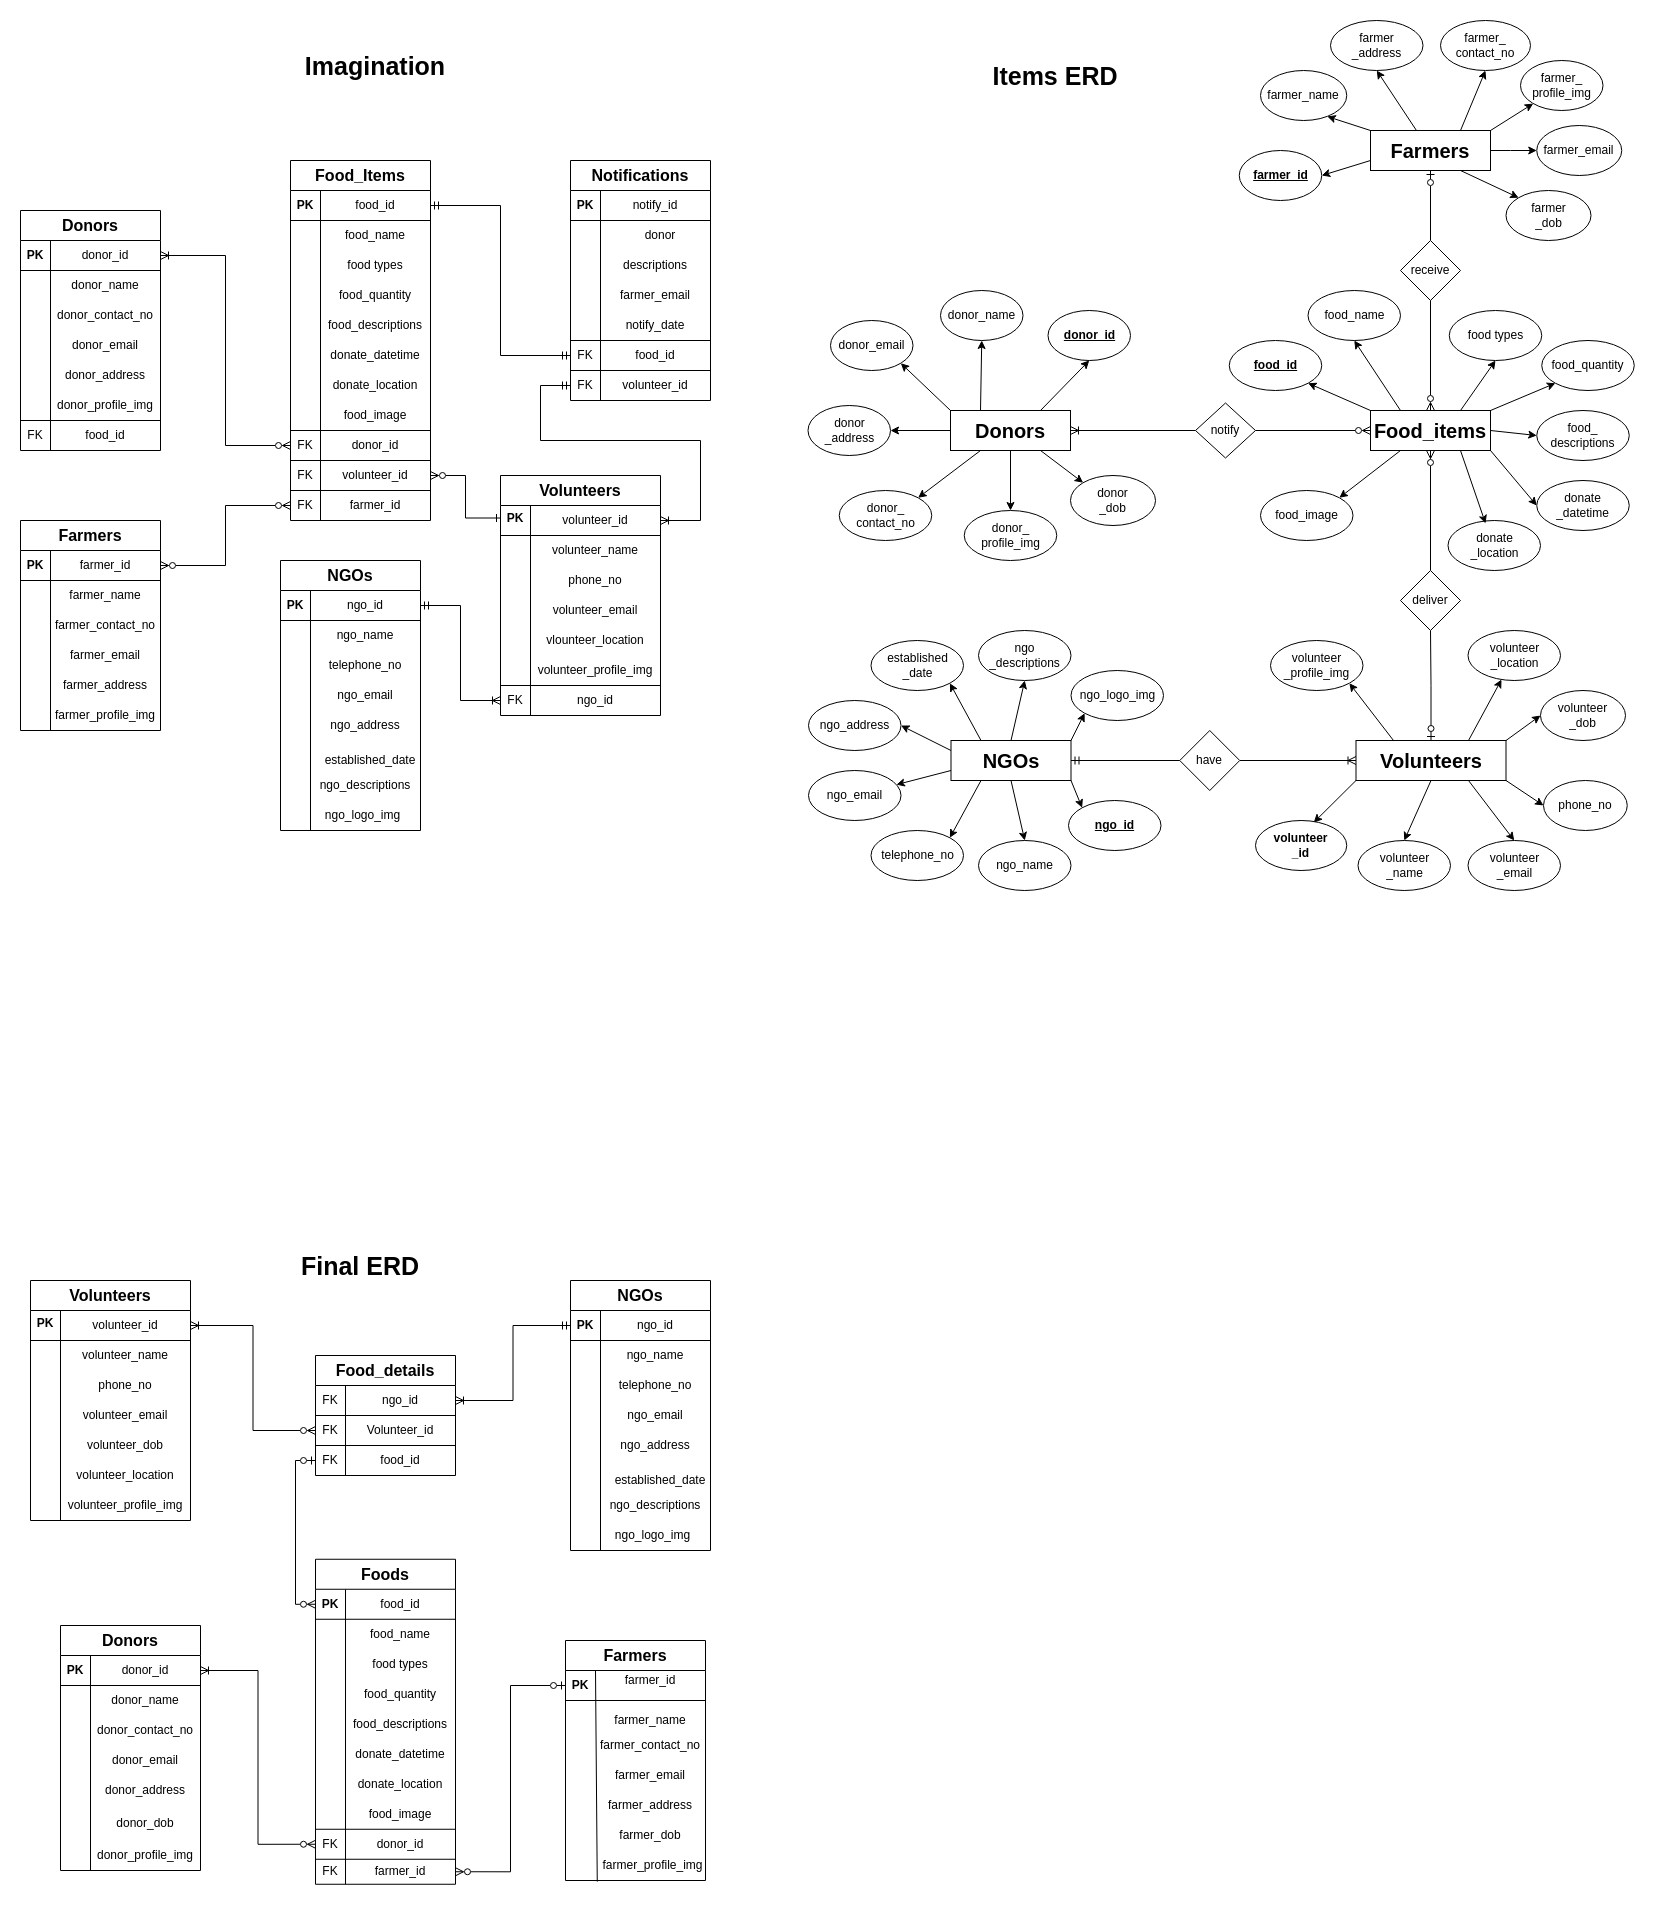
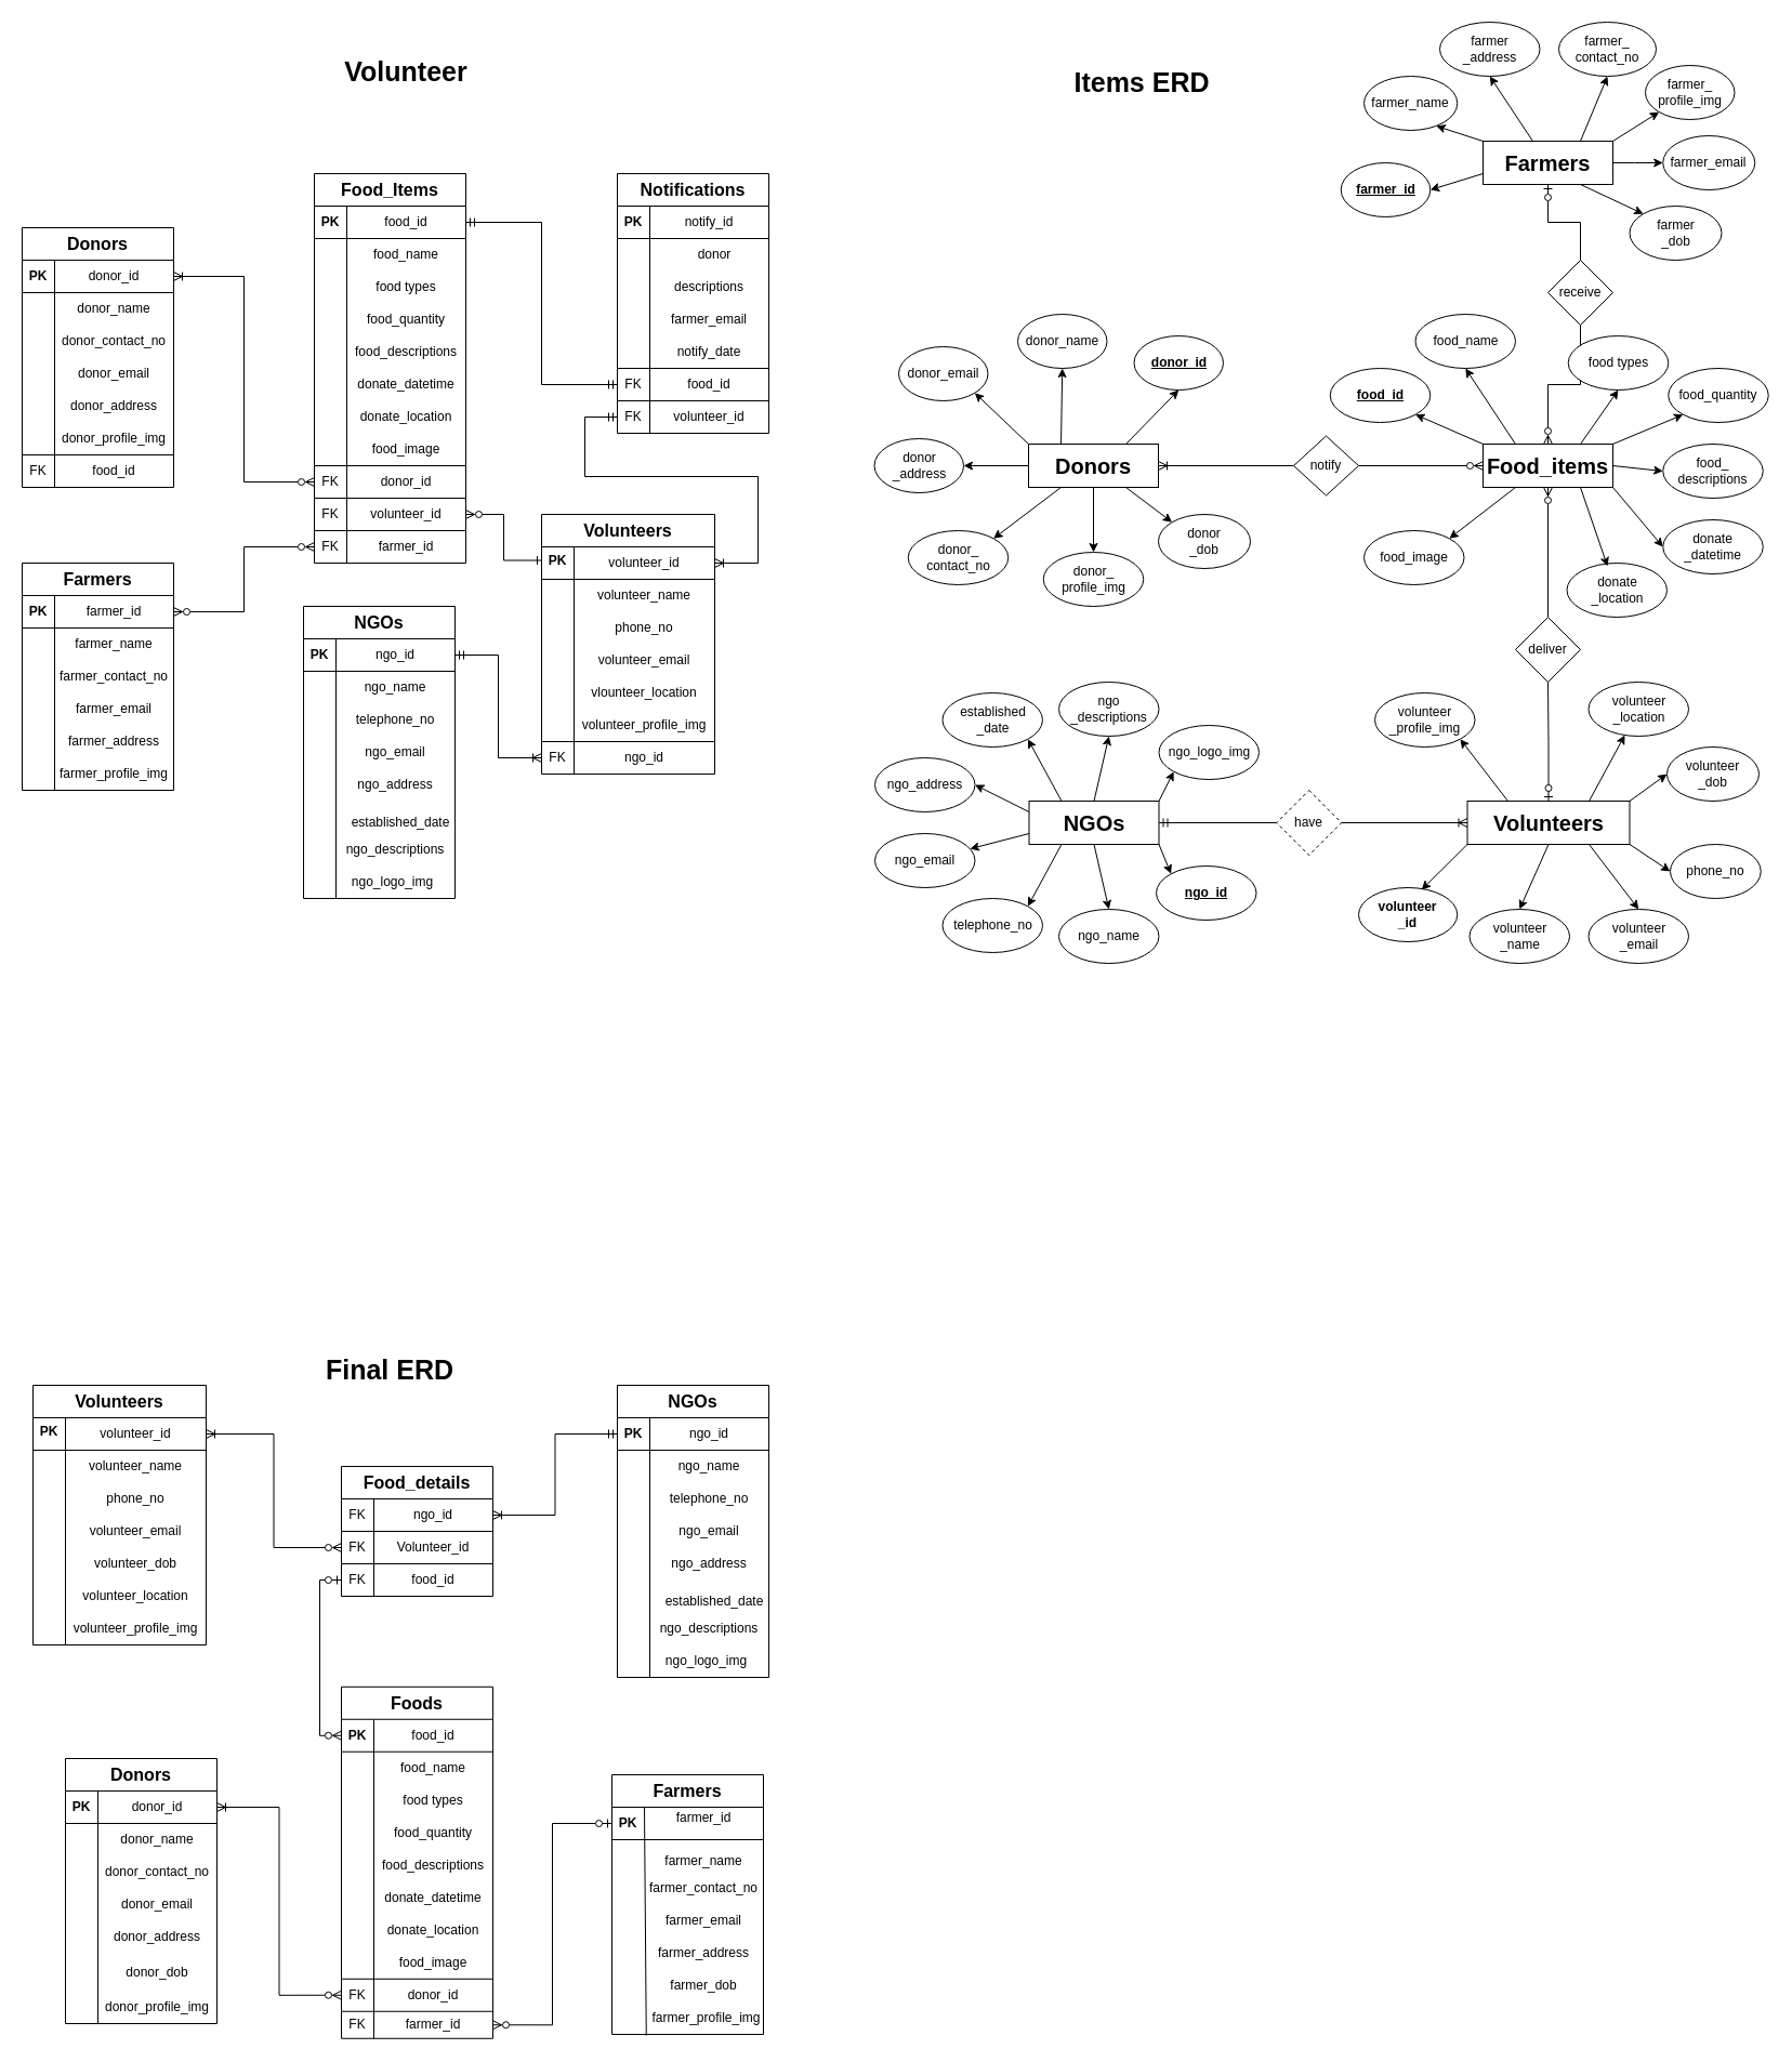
- <mxCell id="255" value="&lt;b&gt;&lt;font style=&quot;font-size: 25px;&quot;&gt;Imagination&lt;/font&gt;&lt;/b&gt;" style="text;html=1;strokeColor=none;fillColor=none;align=center;verticalAlign=middle;whiteSpace=wrap;rounded=0;" parent="1" vertex="1"><mxGeometry x="290" y="50" width="170" height="30" as="geometry" /></mxCell>
+ <mxCell id="255" value="&lt;b&gt;&lt;font style=&quot;font-size: 25px;&quot;&gt;Volunteer&lt;/font&gt;&lt;/b&gt;" style="text;html=1;strokeColor=none;fillColor=none;align=center;verticalAlign=middle;whiteSpace=wrap;rounded=0;" parent="1" vertex="1"><mxGeometry x="290" y="50" width="170" height="30" as="geometry" /></mxCell>
- <mxCell id="111" value="receive" style="rhombus;whiteSpace=wrap;html=1;rounded=0;" parent="1" vertex="1"><mxGeometry x="1400" y="240" width="60" height="60" as="geometry" /></mxCell>
+ <mxCell id="111" value="receive" style="rhombus;whiteSpace=wrap;html=1;rounded=0;" parent="1" vertex="1"><mxGeometry x="1430" y="240" width="60" height="60" as="geometry" /></mxCell>
- <mxCell id="88" value="have" style="rhombus;whiteSpace=wrap;html=1;rounded=0;" parent="1" vertex="1"><mxGeometry x="1179.25" y="730" width="60" height="60" as="geometry" /></mxCell>
+ <mxCell id="88" value="have" style="rhombus;whiteSpace=wrap;html=1;rounded=0;dashed=1;" parent="1" vertex="1"><mxGeometry x="1179.25" y="730" width="60" height="60" as="geometry" /></mxCell>
